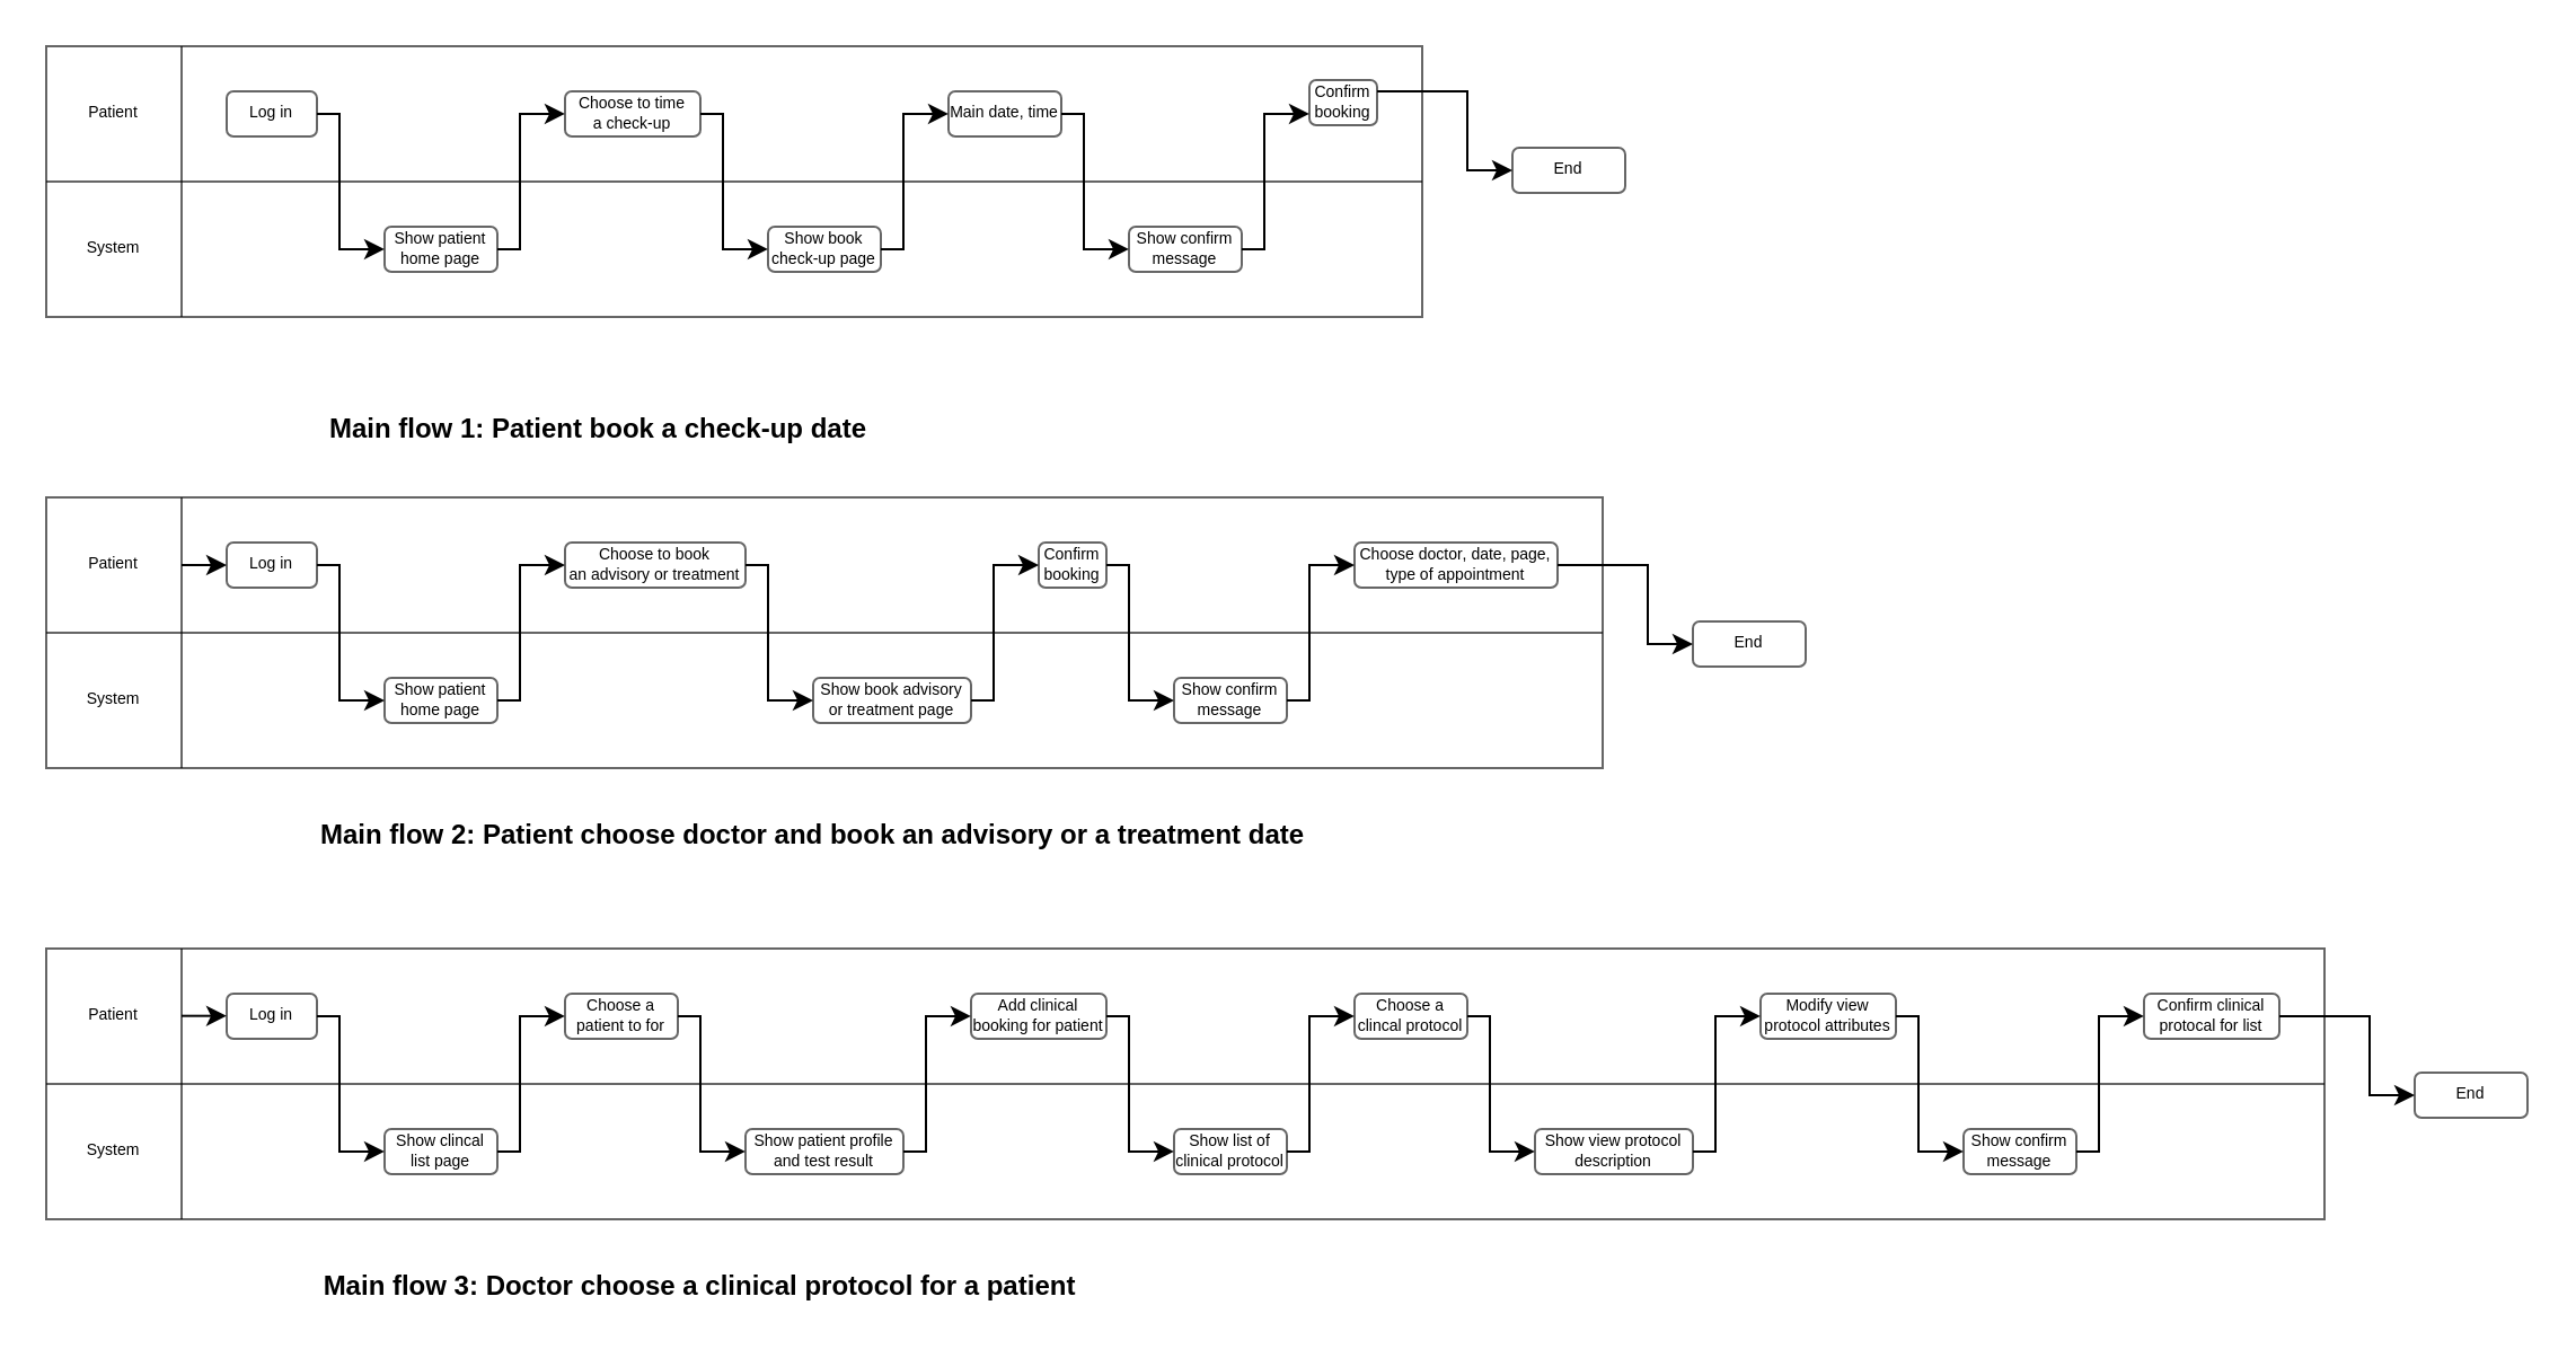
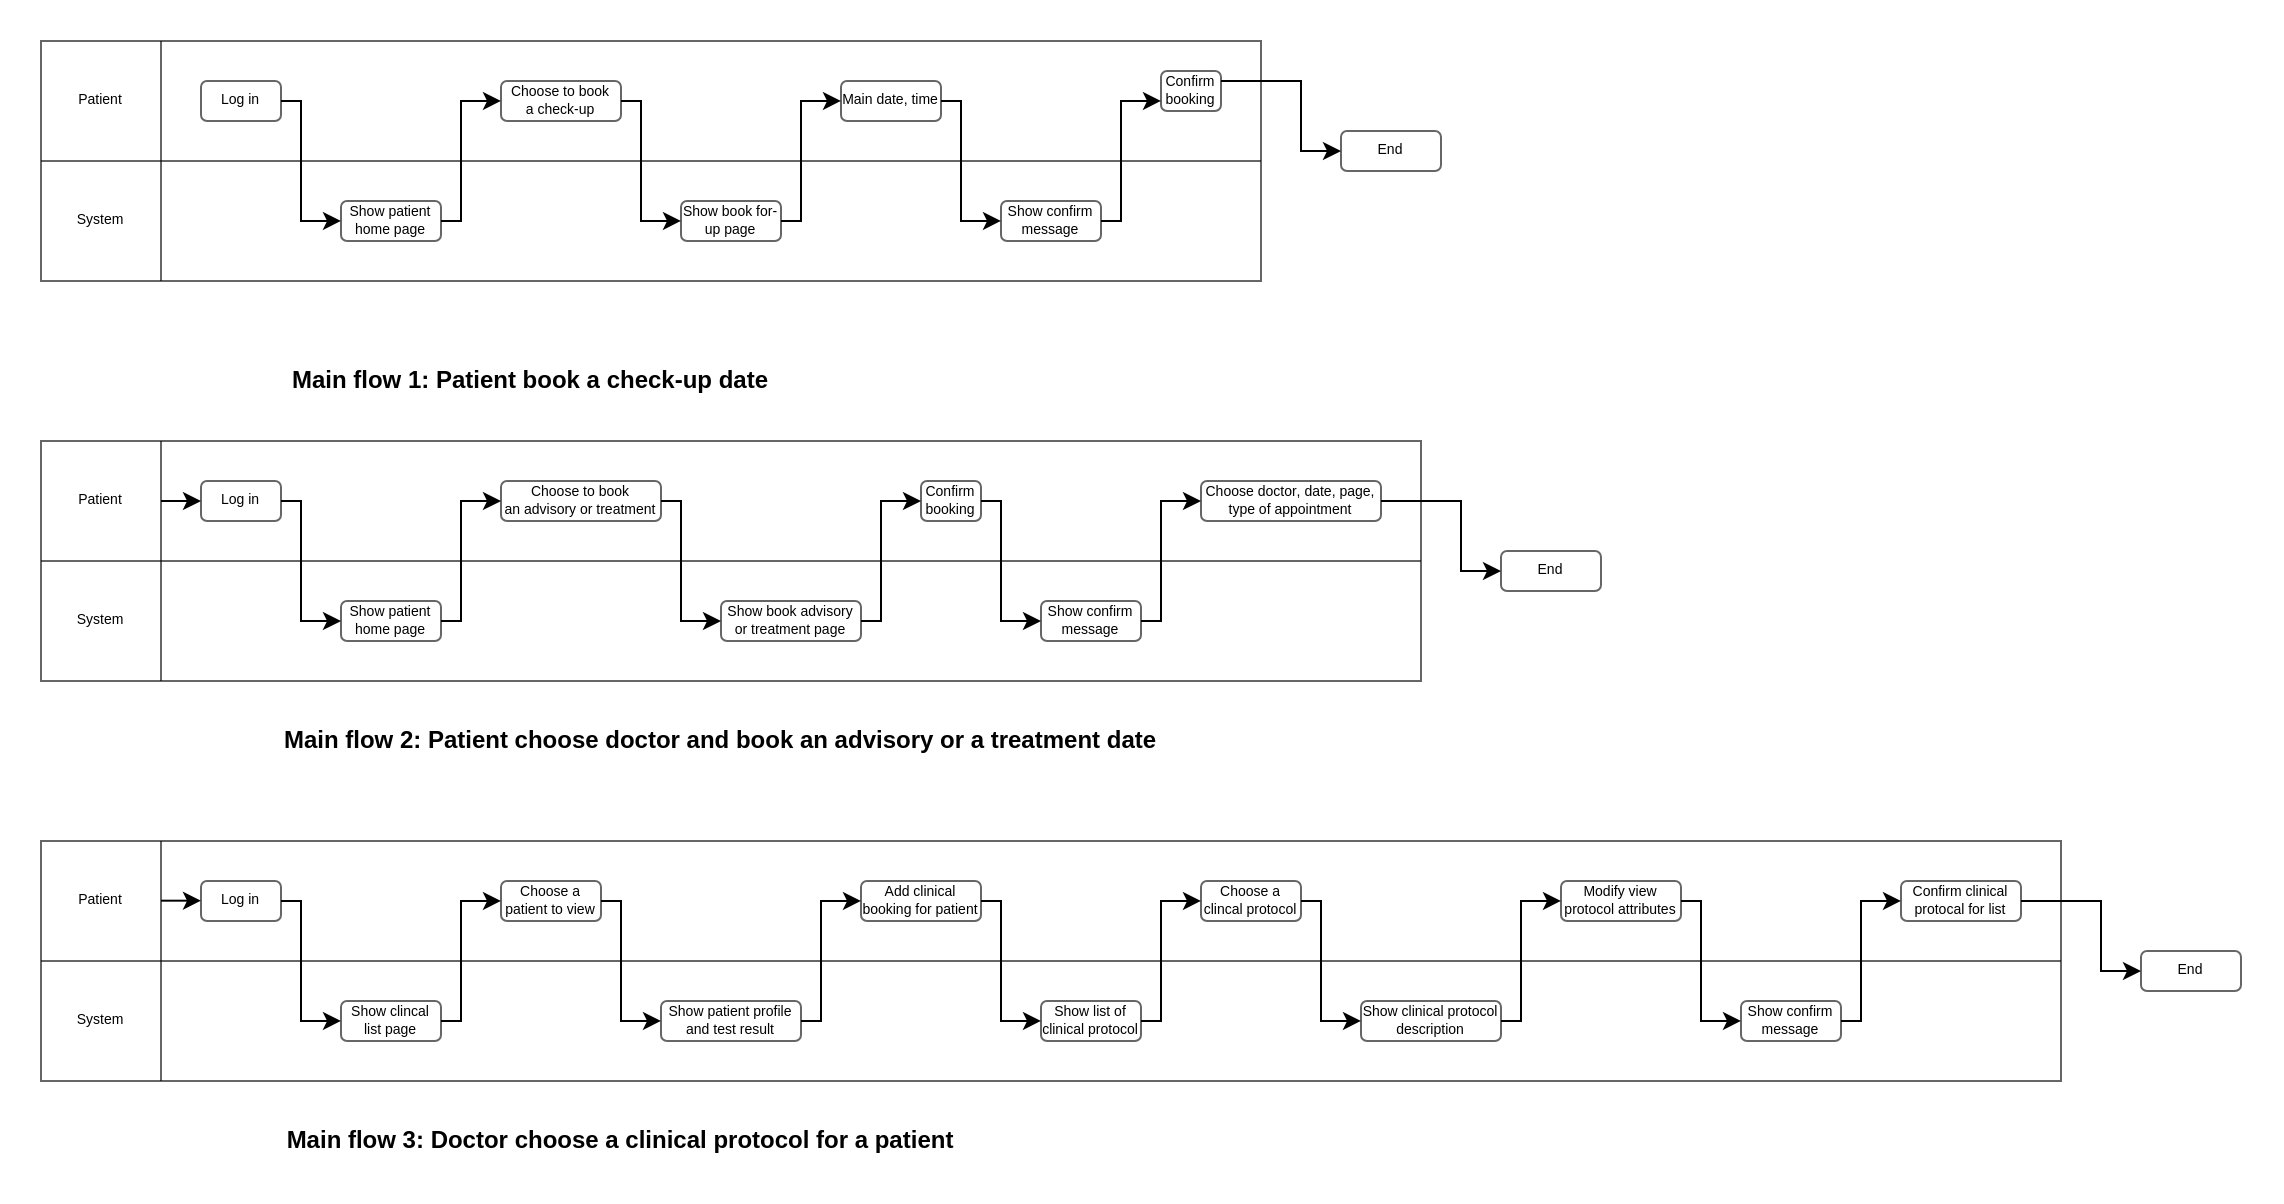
- <mxCell id="9" value="Choose to time&lt;div&gt;a check-up&lt;/div&gt;" style="rounded=1;whiteSpace=wrap;html=1;fontSize=7;strokeWidth=1;opacity=60;" vertex="1" parent="1"><mxGeometry x="250" y="40" width="60" height="20" as="geometry" /></mxCell>
+ <mxCell id="9" value="Choose to book&lt;div&gt;a check-up&lt;/div&gt;" style="rounded=1;whiteSpace=wrap;html=1;fontSize=7;strokeWidth=1;opacity=60;" vertex="1" parent="1"><mxGeometry x="250" y="40" width="60" height="20" as="geometry" /></mxCell>
- <mxCell id="10" value="&lt;span style=&quot;font-kerning: none;&quot; class=&quot;OYPEnA font-feature-liga-off font-feature-clig-off font-feature-calt-off text-decoration-none text-strikethrough-none&quot;&gt;Show book check-up page&lt;/span&gt;" style="rounded=1;whiteSpace=wrap;html=1;fontSize=7;align=center;strokeWidth=1;opacity=60;" vertex="1" parent="1"><mxGeometry x="340" y="100" width="50" height="20" as="geometry" /></mxCell>
+ <mxCell id="10" value="&lt;span style=&quot;font-kerning: none;&quot; class=&quot;OYPEnA font-feature-liga-off font-feature-clig-off font-feature-calt-off text-decoration-none text-strikethrough-none&quot;&gt;Show book for-up page&lt;/span&gt;" style="rounded=1;whiteSpace=wrap;html=1;fontSize=7;align=center;strokeWidth=1;opacity=60;" vertex="1" parent="1"><mxGeometry x="340" y="100" width="50" height="20" as="geometry" /></mxCell>
- <mxCell id="36" value="Choose a patient to for" style="rounded=1;whiteSpace=wrap;html=1;fontSize=7;strokeWidth=1;opacity=60;" vertex="1" parent="1"><mxGeometry x="250" y="440" width="50" height="20" as="geometry" /></mxCell>
+ <mxCell id="36" value="Choose a patient to view" style="rounded=1;whiteSpace=wrap;html=1;fontSize=7;strokeWidth=1;opacity=60;" vertex="1" parent="1"><mxGeometry x="250" y="440" width="50" height="20" as="geometry" /></mxCell>
- <mxCell id="40" value="&lt;span style=&quot;font-kerning: none;&quot; class=&quot;OYPEnA font-feature-liga-off font-feature-clig-off font-feature-calt-off text-decoration-none text-strikethrough-none&quot;&gt;Show view protocol description&lt;/span&gt;" style="rounded=1;whiteSpace=wrap;html=1;fontSize=7;strokeWidth=1;opacity=60;" vertex="1" parent="1"><mxGeometry x="680" y="500" width="70" height="20" as="geometry" /></mxCell>
+ <mxCell id="40" value="&lt;span style=&quot;font-kerning: none;&quot; class=&quot;OYPEnA font-feature-liga-off font-feature-clig-off font-feature-calt-off text-decoration-none text-strikethrough-none&quot;&gt;Show clinical protocol description&lt;/span&gt;" style="rounded=1;whiteSpace=wrap;html=1;fontSize=7;strokeWidth=1;opacity=60;" vertex="1" parent="1"><mxGeometry x="680" y="500" width="70" height="20" as="geometry" /></mxCell>
